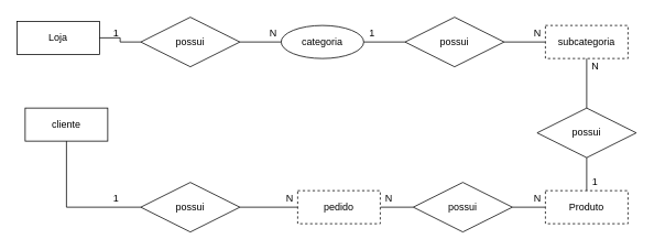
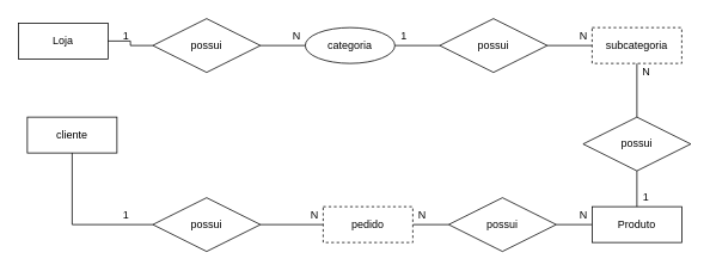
- <mxCell id="17" value="Produto" style="whiteSpace=wrap;html=1;align=center;labelBackgroundColor=none;fillColor=#ffffff;dashed=1;" vertex="1" parent="1"><mxGeometry x="660" y="230" width="100" height="40" as="geometry" /></mxCell>
+ <mxCell id="17" value="Produto" style="whiteSpace=wrap;html=1;align=center;labelBackgroundColor=none;fillColor=#ffffff;" vertex="1" parent="1"><mxGeometry x="660" y="230" width="100" height="40" as="geometry" /></mxCell>
